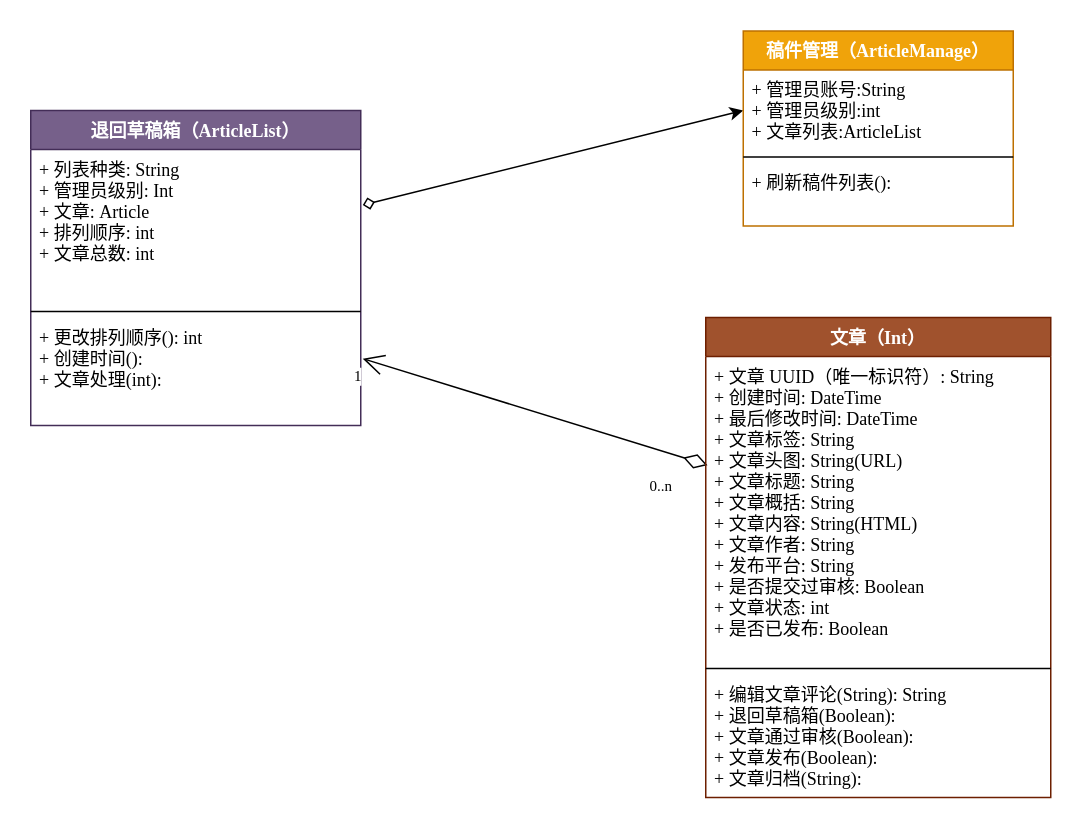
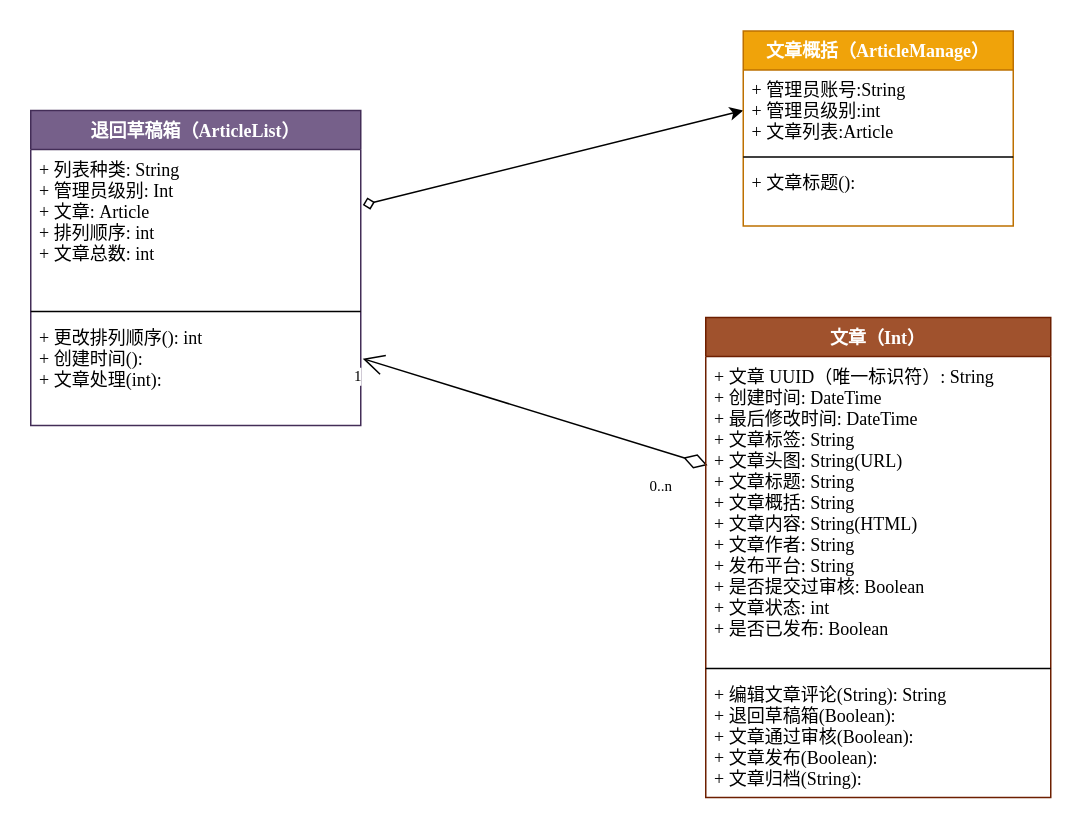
- <mxCell id="14" value="稿件管理（ArticleManage）" style="swimlane;fontStyle=1;align=center;verticalAlign=top;childLayout=stackLayout;horizontal=1;startSize=26;horizontalStack=0;resizeParent=1;resizeParentMax=0;resizeLast=0;collapsible=1;marginBottom=0;fillColor=#f0a30a;strokeColor=#BD7000;fontFamily=SF Mono;fontColor=#ffffff;" parent="1" vertex="1"><mxGeometry x="495" y="20" width="180" height="130" as="geometry" /></mxCell>
+ <mxCell id="14" value="文章概括（ArticleManage）" style="swimlane;fontStyle=1;align=center;verticalAlign=top;childLayout=stackLayout;horizontal=1;startSize=26;horizontalStack=0;resizeParent=1;resizeParentMax=0;resizeLast=0;collapsible=1;marginBottom=0;fillColor=#f0a30a;strokeColor=#BD7000;fontFamily=SF Mono;fontColor=#ffffff;" parent="1" vertex="1"><mxGeometry x="495" y="20" width="180" height="130" as="geometry" /></mxCell>
- <mxCell id="15" value="+ 管理员账号:String&#10;+ 管理员级别:int&#10;+ 文章列表:ArticleList" style="text;strokeColor=none;fillColor=none;align=left;verticalAlign=top;spacingLeft=4;spacingRight=4;overflow=hidden;rotatable=0;points=[[0,0.5],[1,0.5]];portConstraint=eastwest;fontFamily=SF Mono;" parent="14" vertex="1"><mxGeometry y="26" width="180" height="54" as="geometry" /></mxCell>
+ <mxCell id="15" value="+ 管理员账号:String&#10;+ 管理员级别:int&#10;+ 文章列表:Article" style="text;strokeColor=none;fillColor=none;align=left;verticalAlign=top;spacingLeft=4;spacingRight=4;overflow=hidden;rotatable=0;points=[[0,0.5],[1,0.5]];portConstraint=eastwest;fontFamily=SF Mono;" parent="14" vertex="1"><mxGeometry y="26" width="180" height="54" as="geometry" /></mxCell>
- <mxCell id="17" value="+ 刷新稿件列表():" style="text;strokeColor=none;fillColor=none;align=left;verticalAlign=top;spacingLeft=4;spacingRight=4;overflow=hidden;rotatable=0;points=[[0,0.5],[1,0.5]];portConstraint=eastwest;fontFamily=SF Mono;" parent="14" vertex="1"><mxGeometry y="88" width="180" height="42" as="geometry" /></mxCell>
+ <mxCell id="17" value="+ 文章标题():" style="text;strokeColor=none;fillColor=none;align=left;verticalAlign=top;spacingLeft=4;spacingRight=4;overflow=hidden;rotatable=0;points=[[0,0.5],[1,0.5]];portConstraint=eastwest;fontFamily=SF Mono;" parent="14" vertex="1"><mxGeometry y="88" width="180" height="42" as="geometry" /></mxCell>
